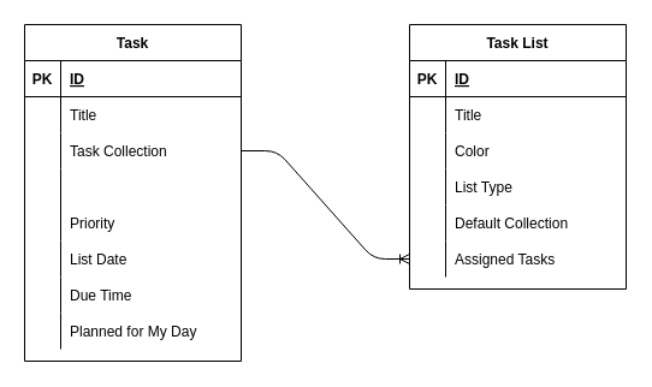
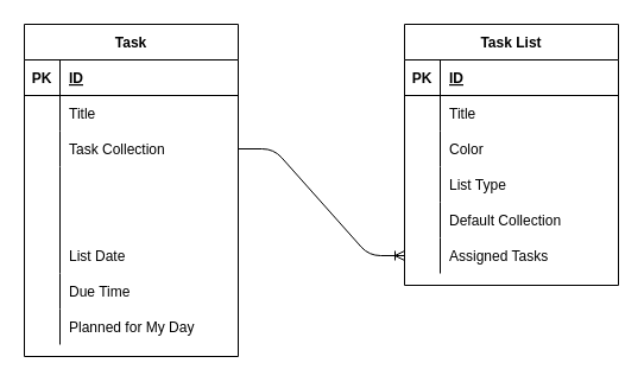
- <mxCell id="16" value="Priority" style="shape=partialRectangle;connectable=0;fillColor=none;top=0;left=0;bottom=0;right=0;align=left;spacingLeft=6;overflow=hidden;" parent="14" vertex="1"><mxGeometry x="30" width="150" height="30" as="geometry" /></mxCell>
